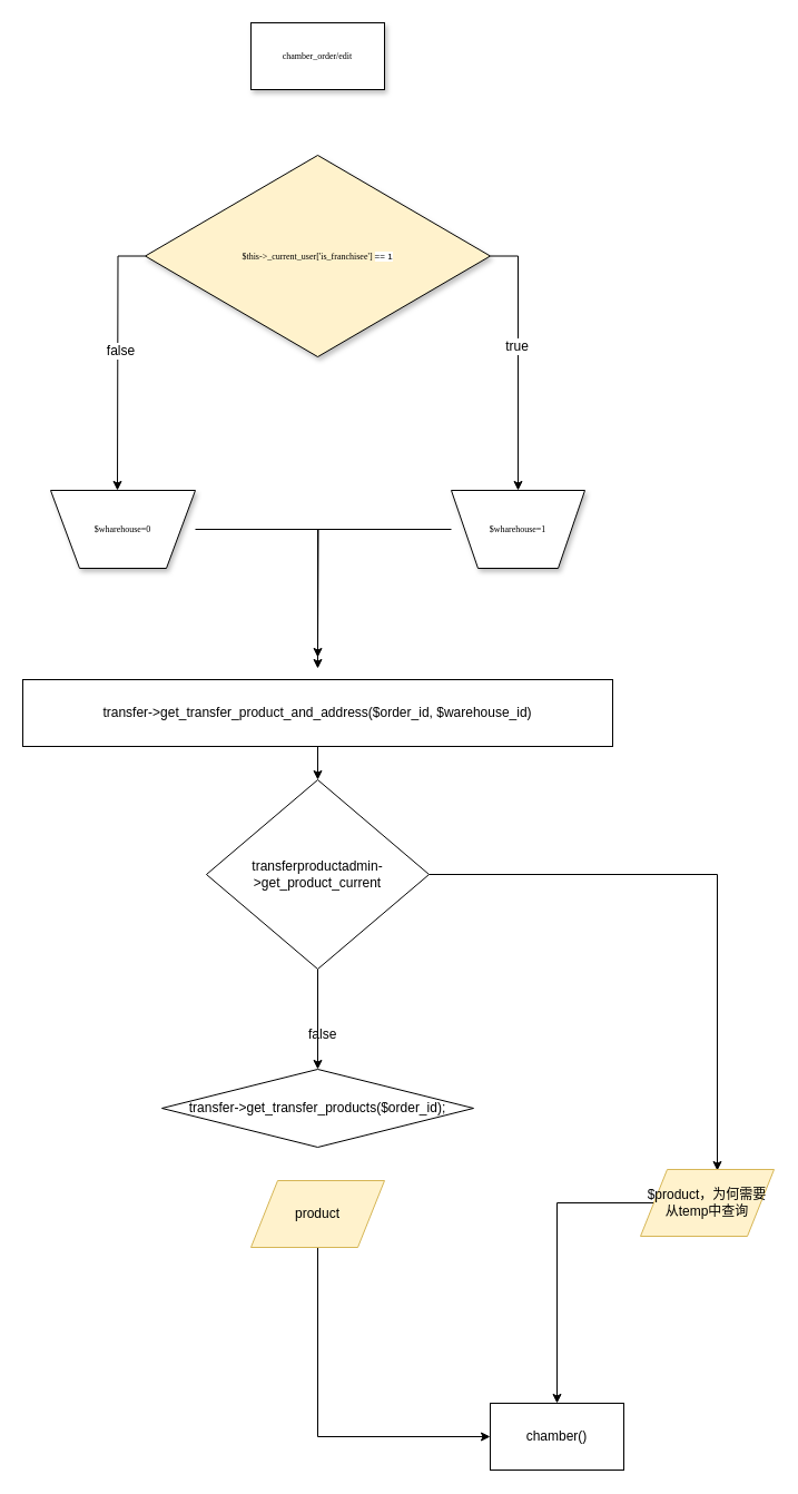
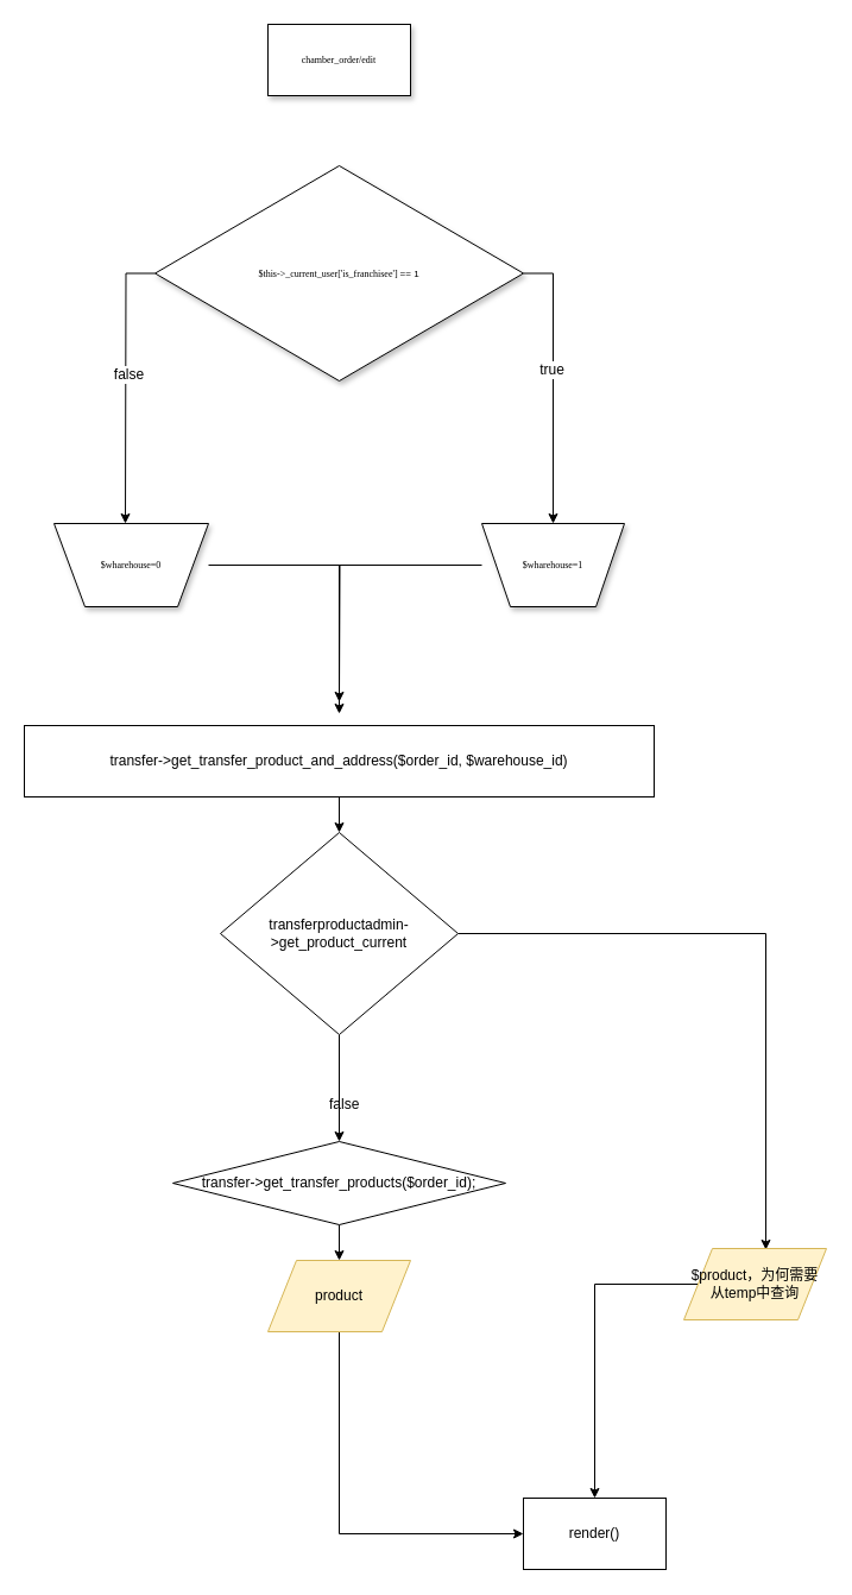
- <mxCell id="7" value="$this-&amp;gt;_current_user['is_franchisee']&amp;nbsp;&lt;span style=&quot;font-family: &amp;#34;helvetica&amp;#34; ; white-space: nowrap ; background-color: rgb(255 , 255 , 255)&quot;&gt;== 1&lt;/span&gt;" style="rhombus;whiteSpace=wrap;html=1;rounded=0;shadow=1;labelBackgroundColor=none;strokeColor=#000000;strokeWidth=1;fillColor=#fff2cc;fontFamily=Verdana;fontSize=8;fontColor=#000000;align=center;" vertex="1" parent="1"><mxGeometry x="130" y="139" width="310" height="181" as="geometry" /></mxCell>
+ <mxCell id="7" value="$this-&amp;gt;_current_user['is_franchisee']&amp;nbsp;&lt;span style=&quot;font-family: &amp;#34;helvetica&amp;#34; ; white-space: nowrap ; background-color: rgb(255 , 255 , 255)&quot;&gt;== 1&lt;/span&gt;" style="rhombus;whiteSpace=wrap;html=1;rounded=0;shadow=1;labelBackgroundColor=none;strokeColor=#000000;strokeWidth=1;fillColor=#ffffff;fontFamily=Verdana;fontSize=8;fontColor=#000000;align=center;" vertex="1" parent="1"><mxGeometry x="130" y="139" width="310" height="181" as="geometry" /></mxCell>
+ <mxCell id="19" style="edgeStyle=orthogonalEdgeStyle;rounded=0;orthogonalLoop=1;jettySize=auto;html=1;" edge="1" parent="1" source="20" target="23"><mxGeometry relative="1" as="geometry"><mxPoint x="285" y="1090" as="targetPoint" /></mxGeometry></mxCell>
- <mxCell id="24" value="chamber()" style="rounded=0;whiteSpace=wrap;html=1;" vertex="1" parent="1"><mxGeometry x="440" y="1260" width="120" height="60" as="geometry" /></mxCell>
+ <mxCell id="24" value="render()" style="rounded=0;whiteSpace=wrap;html=1;" vertex="1" parent="1"><mxGeometry x="440" y="1260" width="120" height="60" as="geometry" /></mxCell>
